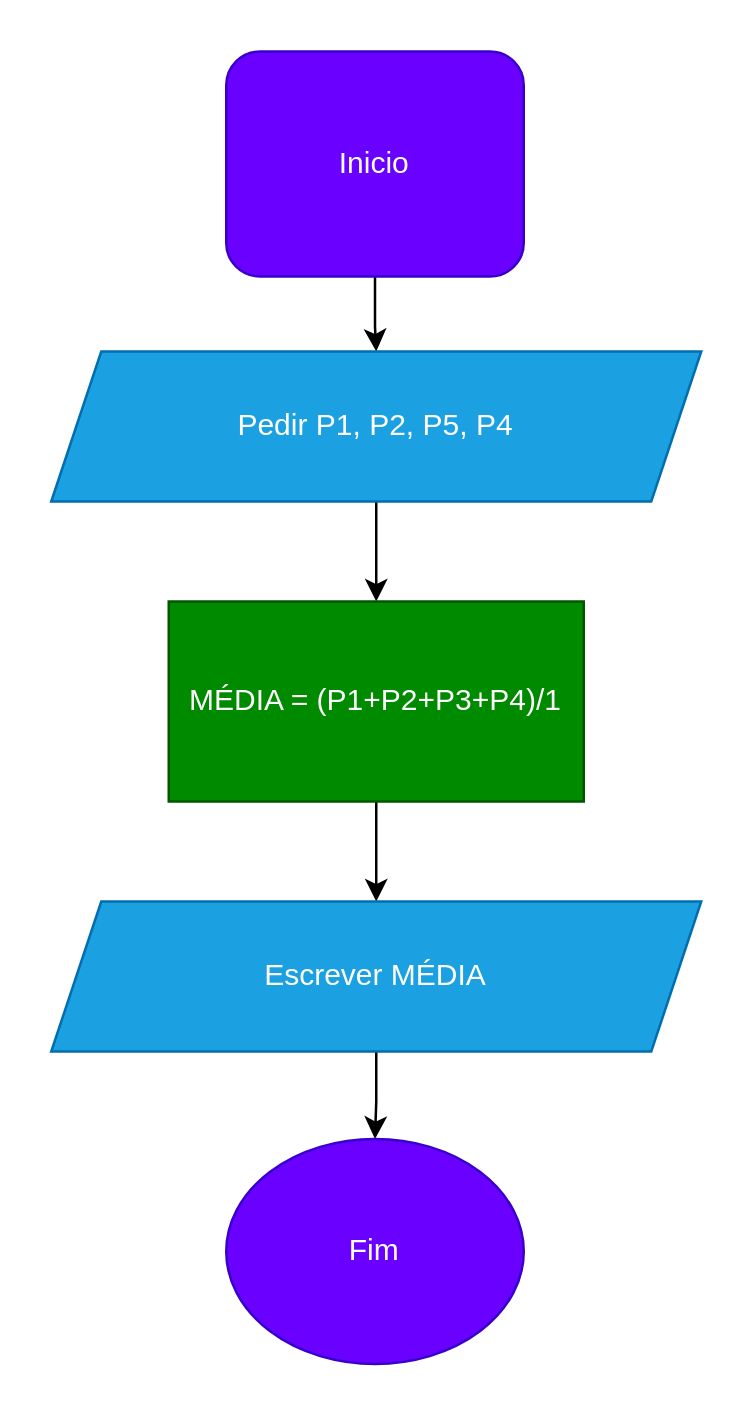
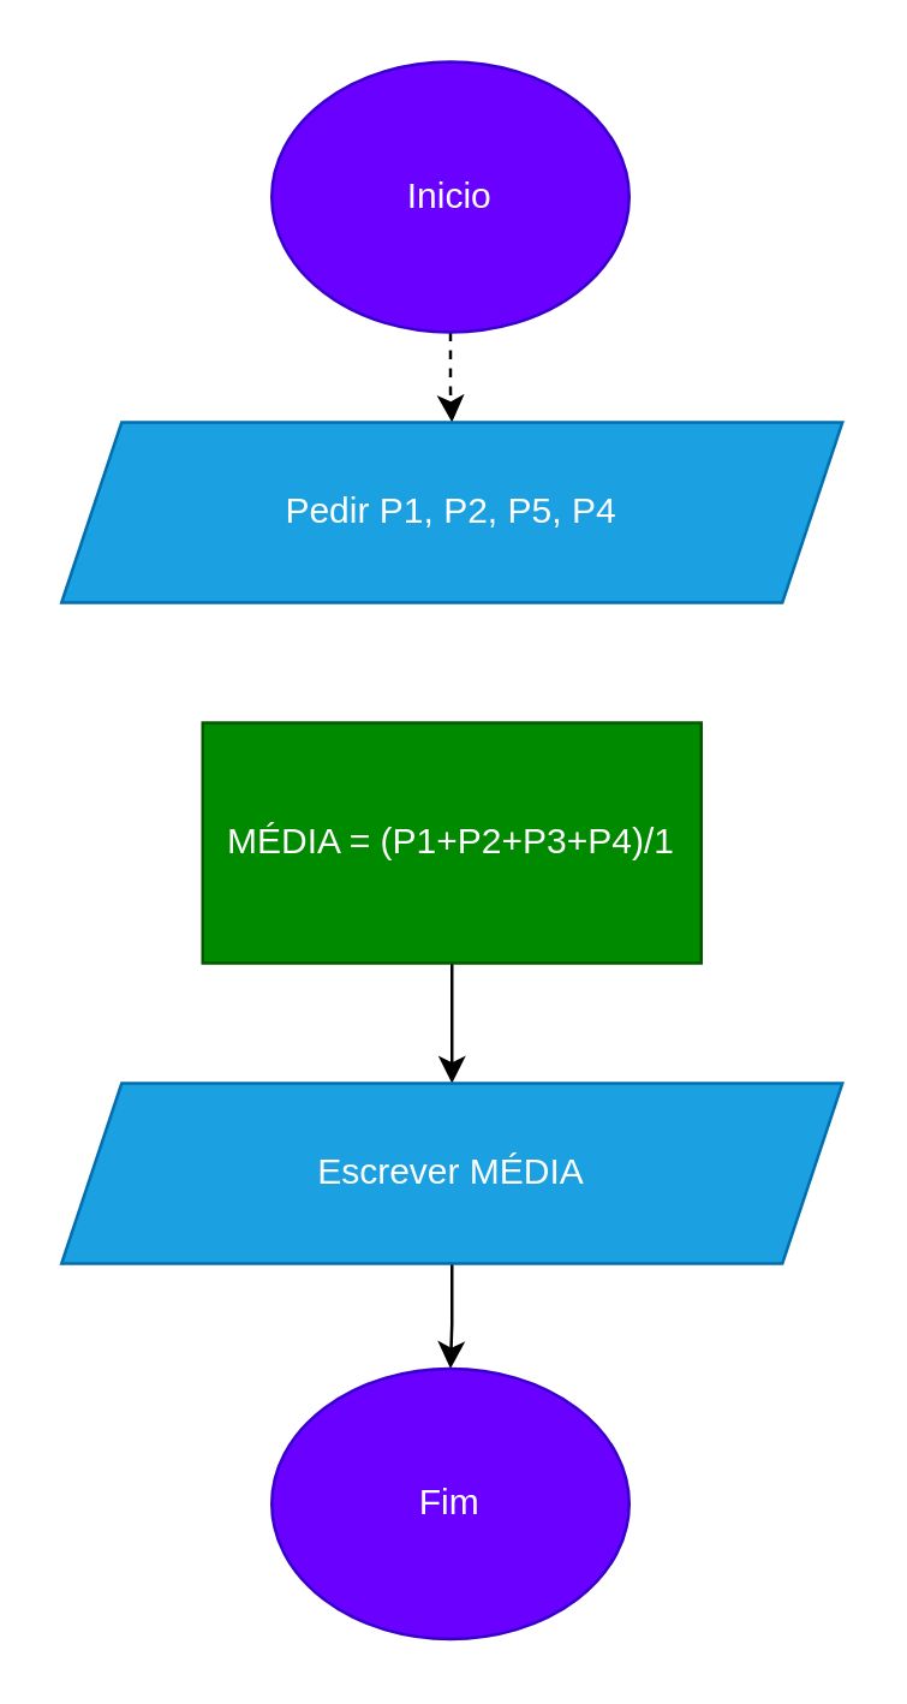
- <mxCell id="3" value="Inicio" style="whiteSpace=wrap;html=1;fillColor=#6a00ff;strokeColor=#3700CC;fontColor=#ffffff;rounded=1;" parent="1" vertex="1"><mxGeometry x="90" y="20" width="119" height="90" as="geometry" /></mxCell>
+ <mxCell id="3" value="Inicio" style="ellipse;whiteSpace=wrap;html=1;fillColor=#6a00ff;strokeColor=#3700CC;fontColor=#ffffff;" parent="1" vertex="1"><mxGeometry x="90" y="20" width="119" height="90" as="geometry" /></mxCell>
- <mxCell id="2" value="" style="edgeStyle=orthogonalEdgeStyle;rounded=0;orthogonalLoop=1;jettySize=auto;html=1;" parent="1" source="3" target="5" edge="1"><mxGeometry relative="1" as="geometry" /></mxCell>
+ <mxCell id="2" value="" style="edgeStyle=orthogonalEdgeStyle;rounded=0;orthogonalLoop=1;jettySize=auto;html=1;dashed=1;" parent="1" source="3" target="5" edge="1"><mxGeometry relative="1" as="geometry" /></mxCell>
- <mxCell id="4" value="" style="edgeStyle=orthogonalEdgeStyle;rounded=0;orthogonalLoop=1;jettySize=auto;html=1;" edge="1" parent="1" source="5" target="7"><mxGeometry relative="1" as="geometry" /></mxCell>
